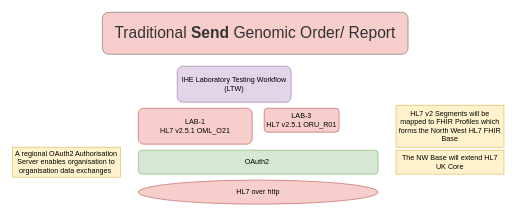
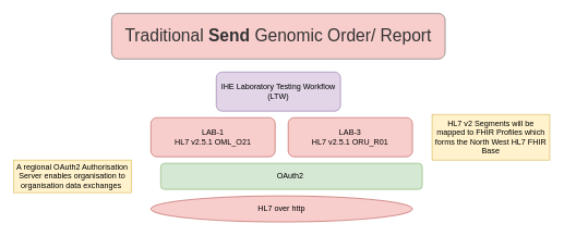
- <mxCell id="3" value="IHE Laboratory Testing Workflow (LTW)" style="rounded=1;whiteSpace=wrap;html=1;fillColor=#e1d5e7;strokeColor=#9673a6;" vertex="1" parent="1"><mxGeometry x="295" y="110" width="190" height="60" as="geometry" /></mxCell>
+ <mxCell id="3" value="IHE Laboratory Testing Workflow (LTW)" style="rounded=1;whiteSpace=wrap;html=1;fillColor=#e1d5e7;strokeColor=#9673a6;" vertex="1" parent="1"><mxGeometry x="330" y="110" width="190" height="60" as="geometry" /></mxCell>
- <mxCell id="5" value="LAB-3&lt;br&gt;HL7 v2.5.1 ORU_R01" style="rounded=1;whiteSpace=wrap;html=1;fillColor=#f8cecc;strokeColor=#b85450;" vertex="1" parent="1"><mxGeometry x="440" y="180" width="125" height="40" as="geometry" /></mxCell>
+ <mxCell id="5" value="LAB-3&lt;br&gt;HL7 v2.5.1 ORU_R01" style="rounded=1;whiteSpace=wrap;html=1;fillColor=#f8cecc;strokeColor=#b85450;" vertex="1" parent="1"><mxGeometry x="440" y="180" width="190" height="60" as="geometry" /></mxCell>
- <mxCell id="6" value="OAuth2&amp;nbsp;" style="rounded=1;whiteSpace=wrap;html=1;fillColor=#d5e8d4;strokeColor=#82b366;" vertex="1" parent="1"><mxGeometry x="230" y="250" width="400" height="40" as="geometry" /></mxCell>
+ <mxCell id="6" value="OAuth2&amp;nbsp;" style="rounded=1;whiteSpace=wrap;html=1;fillColor=#d5e8d4;strokeColor=#82b366;" vertex="1" parent="1"><mxGeometry x="245" y="250" width="400" height="40" as="geometry" /></mxCell>
- <mxCell id="10" value="The NW Base will extend HL7 UK Core" style="rounded=0;whiteSpace=wrap;html=1;fillColor=#fff2cc;strokeColor=#d6b656;" vertex="1" parent="1"><mxGeometry x="660" y="250" width="180" height="40" as="geometry" /></mxCell>
